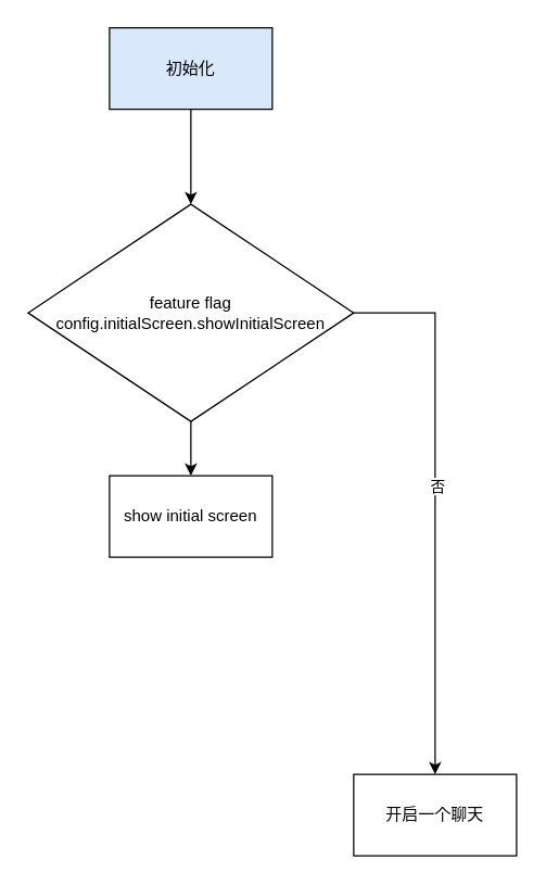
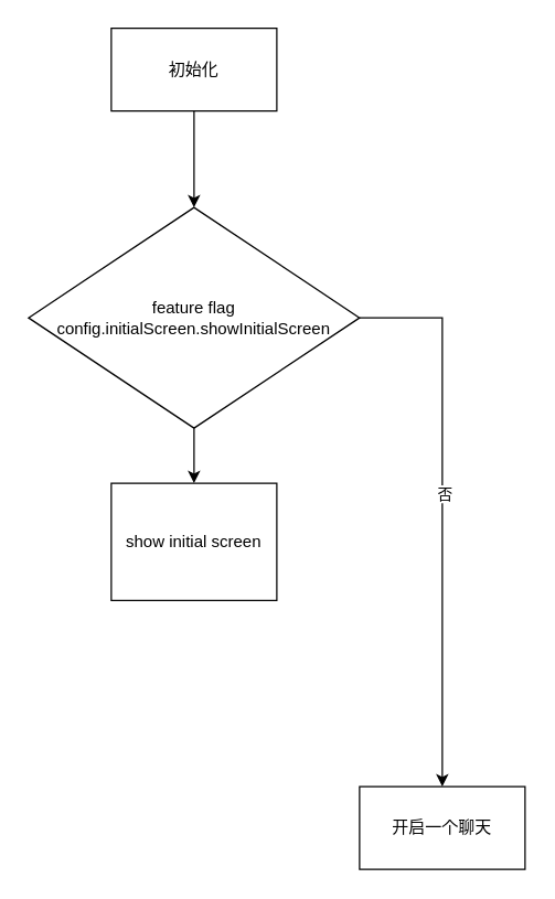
- <mxCell id="3" value="初始化" style="rounded=0;whiteSpace=wrap;html=1;fillColor=#dae8fc;" vertex="1" parent="1"><mxGeometry x="80" y="20" width="120" height="60" as="geometry" /></mxCell>
+ <mxCell id="3" value="初始化" style="rounded=0;whiteSpace=wrap;html=1;" vertex="1" parent="1"><mxGeometry x="80" y="20" width="120" height="60" as="geometry" /></mxCell>
- <mxCell id="4" value="show initial screen" style="rounded=0;whiteSpace=wrap;html=1;" vertex="1" parent="1"><mxGeometry x="80" y="350" width="120" height="60" as="geometry" /></mxCell>
+ <mxCell id="4" value="show initial screen" style="rounded=0;whiteSpace=wrap;html=1;" vertex="1" parent="1"><mxGeometry x="80" y="350" width="120" height="85" as="geometry" /></mxCell>
